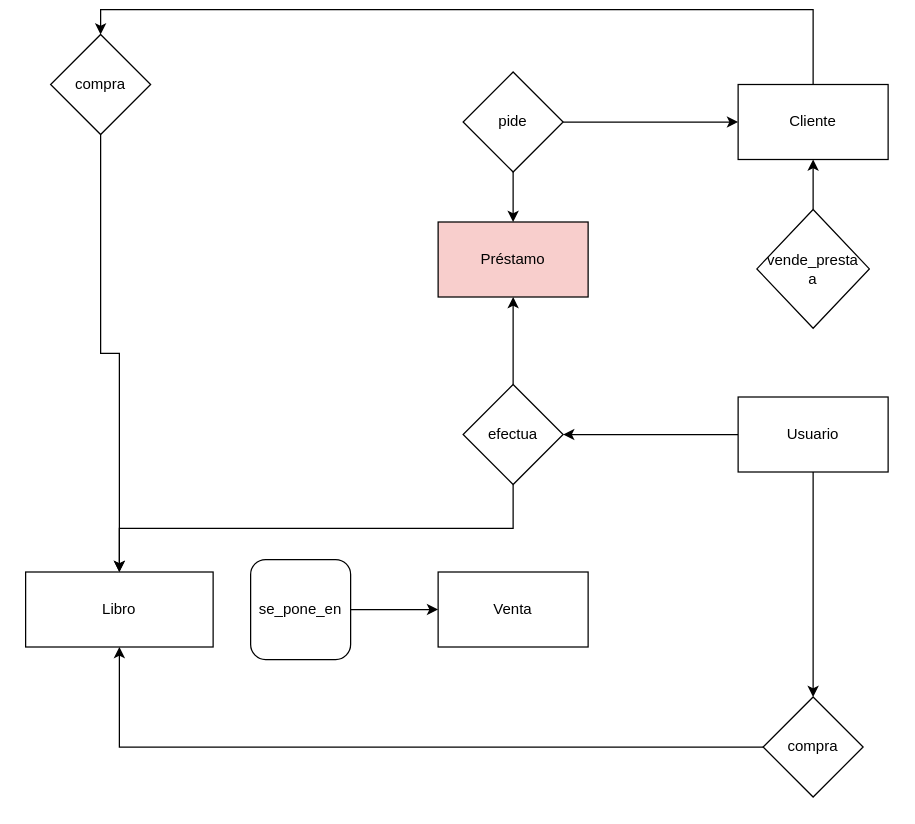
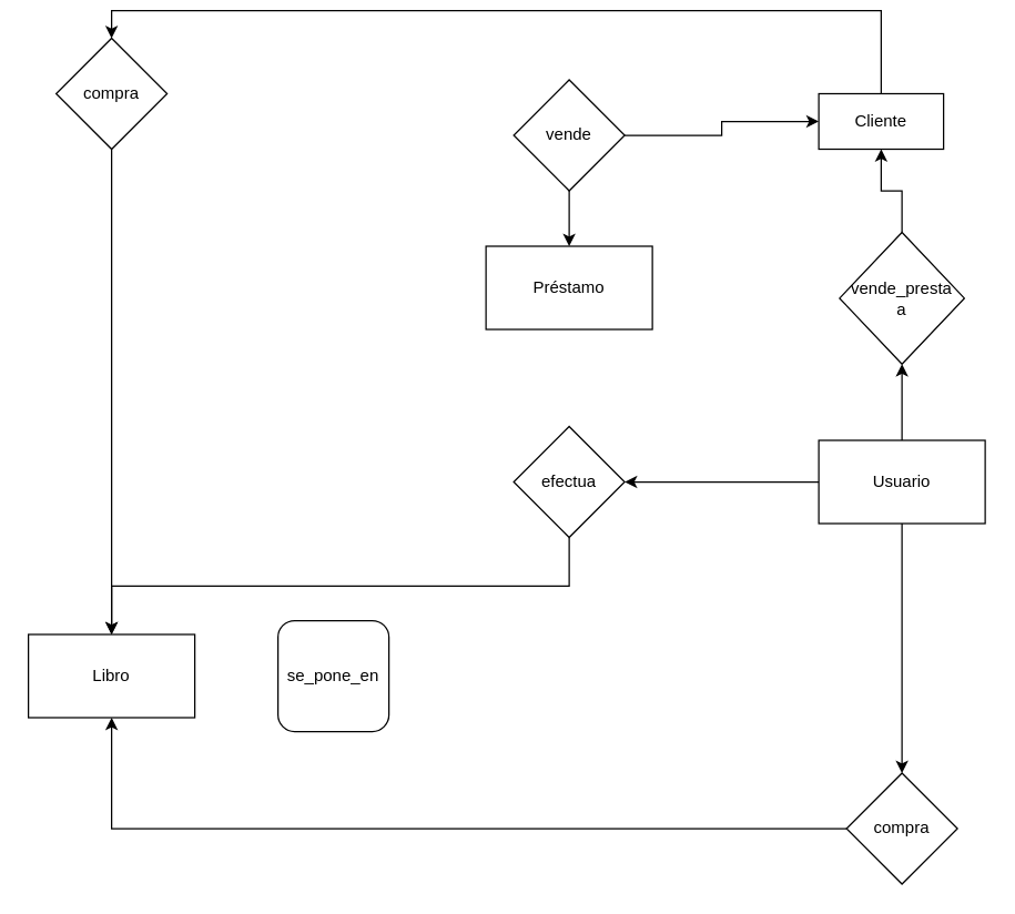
- <mxCell id="20" value="pide" style="rhombus;whiteSpace=wrap;html=1;" vertex="1" parent="1"><mxGeometry x="370" y="50" width="80" height="80" as="geometry" /></mxCell>
+ <mxCell id="20" value="vende" style="rhombus;whiteSpace=wrap;html=1;" vertex="1" parent="1"><mxGeometry x="370" y="50" width="80" height="80" as="geometry" /></mxCell>
- <mxCell id="3" value="Cliente" style="rounded=0;whiteSpace=wrap;html=1;" vertex="1" parent="1"><mxGeometry x="590" y="60" width="120" height="60" as="geometry" /></mxCell>
+ <mxCell id="3" value="Cliente" style="rounded=0;whiteSpace=wrap;html=1;" vertex="1" parent="1"><mxGeometry x="590" y="60" width="90" height="40" as="geometry" /></mxCell>
- <mxCell id="10" value="Préstamo" style="rounded=0;whiteSpace=wrap;html=1;fillColor=#f8cecc;" vertex="1" parent="1"><mxGeometry x="350" y="170" width="120" height="60" as="geometry" /></mxCell>
+ <mxCell id="10" value="Préstamo" style="rounded=0;whiteSpace=wrap;html=1;" vertex="1" parent="1"><mxGeometry x="350" y="170" width="120" height="60" as="geometry" /></mxCell>
- <mxCell id="16" style="edgeStyle=orthogonalEdgeStyle;rounded=0;orthogonalLoop=1;jettySize=auto;html=1;exitX=0.5;exitY=0;exitDx=0;exitDy=0;entryX=0.5;entryY=1;entryDx=0;entryDy=0;" edge="1" parent="1" source="17" target="10"><mxGeometry relative="1" as="geometry" /></mxCell>
+ <mxCell id="4" style="edgeStyle=orthogonalEdgeStyle;rounded=0;orthogonalLoop=1;jettySize=auto;html=1;exitX=0.5;exitY=0;exitDx=0;exitDy=0;entryX=0.5;entryY=1;entryDx=0;entryDy=0;" edge="1" parent="1" source="7" target="12"><mxGeometry relative="1" as="geometry" /></mxCell>
- <mxCell id="8" value="Libro" style="rounded=0;whiteSpace=wrap;html=1;" vertex="1" parent="1"><mxGeometry x="20" y="450" width="150" height="60" as="geometry" /></mxCell>
+ <mxCell id="8" value="Libro" style="rounded=0;whiteSpace=wrap;html=1;" vertex="1" parent="1"><mxGeometry x="20" y="450" width="120" height="60" as="geometry" /></mxCell>
- <mxCell id="13" style="edgeStyle=orthogonalEdgeStyle;rounded=0;orthogonalLoop=1;jettySize=auto;html=1;exitX=1;exitY=0.5;exitDx=0;exitDy=0;entryX=0;entryY=0.5;entryDx=0;entryDy=0;" edge="1" parent="1" source="14" target="9"><mxGeometry relative="1" as="geometry" /></mxCell>
- <mxCell id="9" value="Venta" style="rounded=0;whiteSpace=wrap;html=1;" vertex="1" parent="1"><mxGeometry x="350" y="450" width="120" height="60" as="geometry" /></mxCell>
